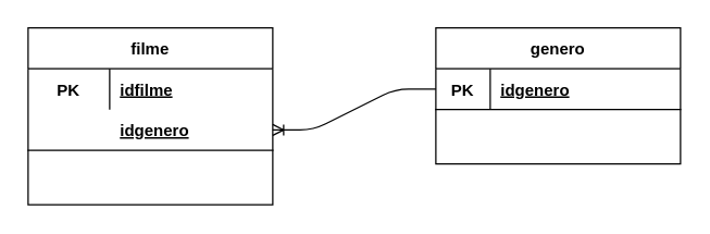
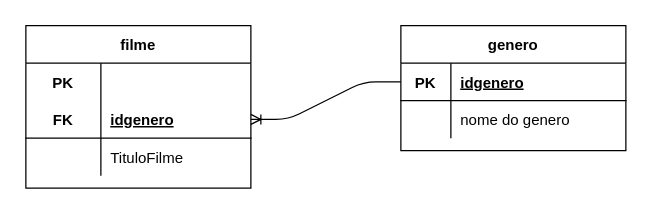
- <mxCell id="12" value="idfilme" style="shape=partialRectangle;connectable=0;fillColor=none;top=0;left=0;bottom=0;right=0;align=left;spacingLeft=6;fontStyle=5;overflow=hidden;" vertex="1" parent="10"><mxGeometry x="60" width="120" height="30" as="geometry"><mxRectangle width="120" height="30" as="alternateBounds" /></mxGeometry></mxCell>
+ <mxCell id="14" value="FK" style="shape=partialRectangle;connectable=0;fillColor=none;top=0;left=0;bottom=0;right=0;fontStyle=1;overflow=hidden;" vertex="1" parent="13"><mxGeometry width="60" height="30" as="geometry"><mxRectangle width="60" height="30" as="alternateBounds" /></mxGeometry></mxCell>
+ <mxCell id="8" value="nome do genero" style="shape=partialRectangle;connectable=0;fillColor=none;top=0;left=0;bottom=0;right=0;align=left;spacingLeft=6;overflow=hidden;" vertex="1" parent="6"><mxGeometry x="40" width="140" height="30" as="geometry"><mxRectangle width="140" height="30" as="alternateBounds" /></mxGeometry></mxCell>
+ <mxCell id="18" value="TituloFilme" style="shape=partialRectangle;connectable=0;fillColor=none;top=0;left=0;bottom=0;right=0;align=left;spacingLeft=6;overflow=hidden;" vertex="1" parent="16"><mxGeometry x="60" width="120" height="30" as="geometry"><mxRectangle width="120" height="30" as="alternateBounds" /></mxGeometry></mxCell>
